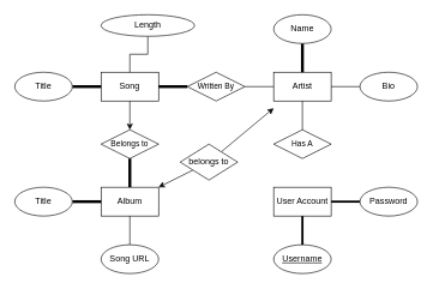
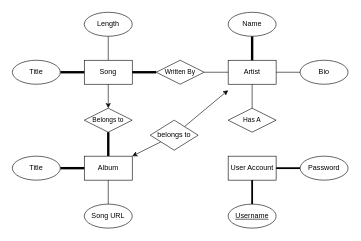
- <mxCell id="6" value="Length" style="ellipse;whiteSpace=wrap;html=1;" parent="1" vertex="1"><mxGeometry x="140" y="20" width="130" height="30" as="geometry" /></mxCell>
+ <mxCell id="6" value="Length" style="ellipse;whiteSpace=wrap;html=1;" parent="1" vertex="1"><mxGeometry x="140" y="20" width="80" height="40" as="geometry" /></mxCell>
